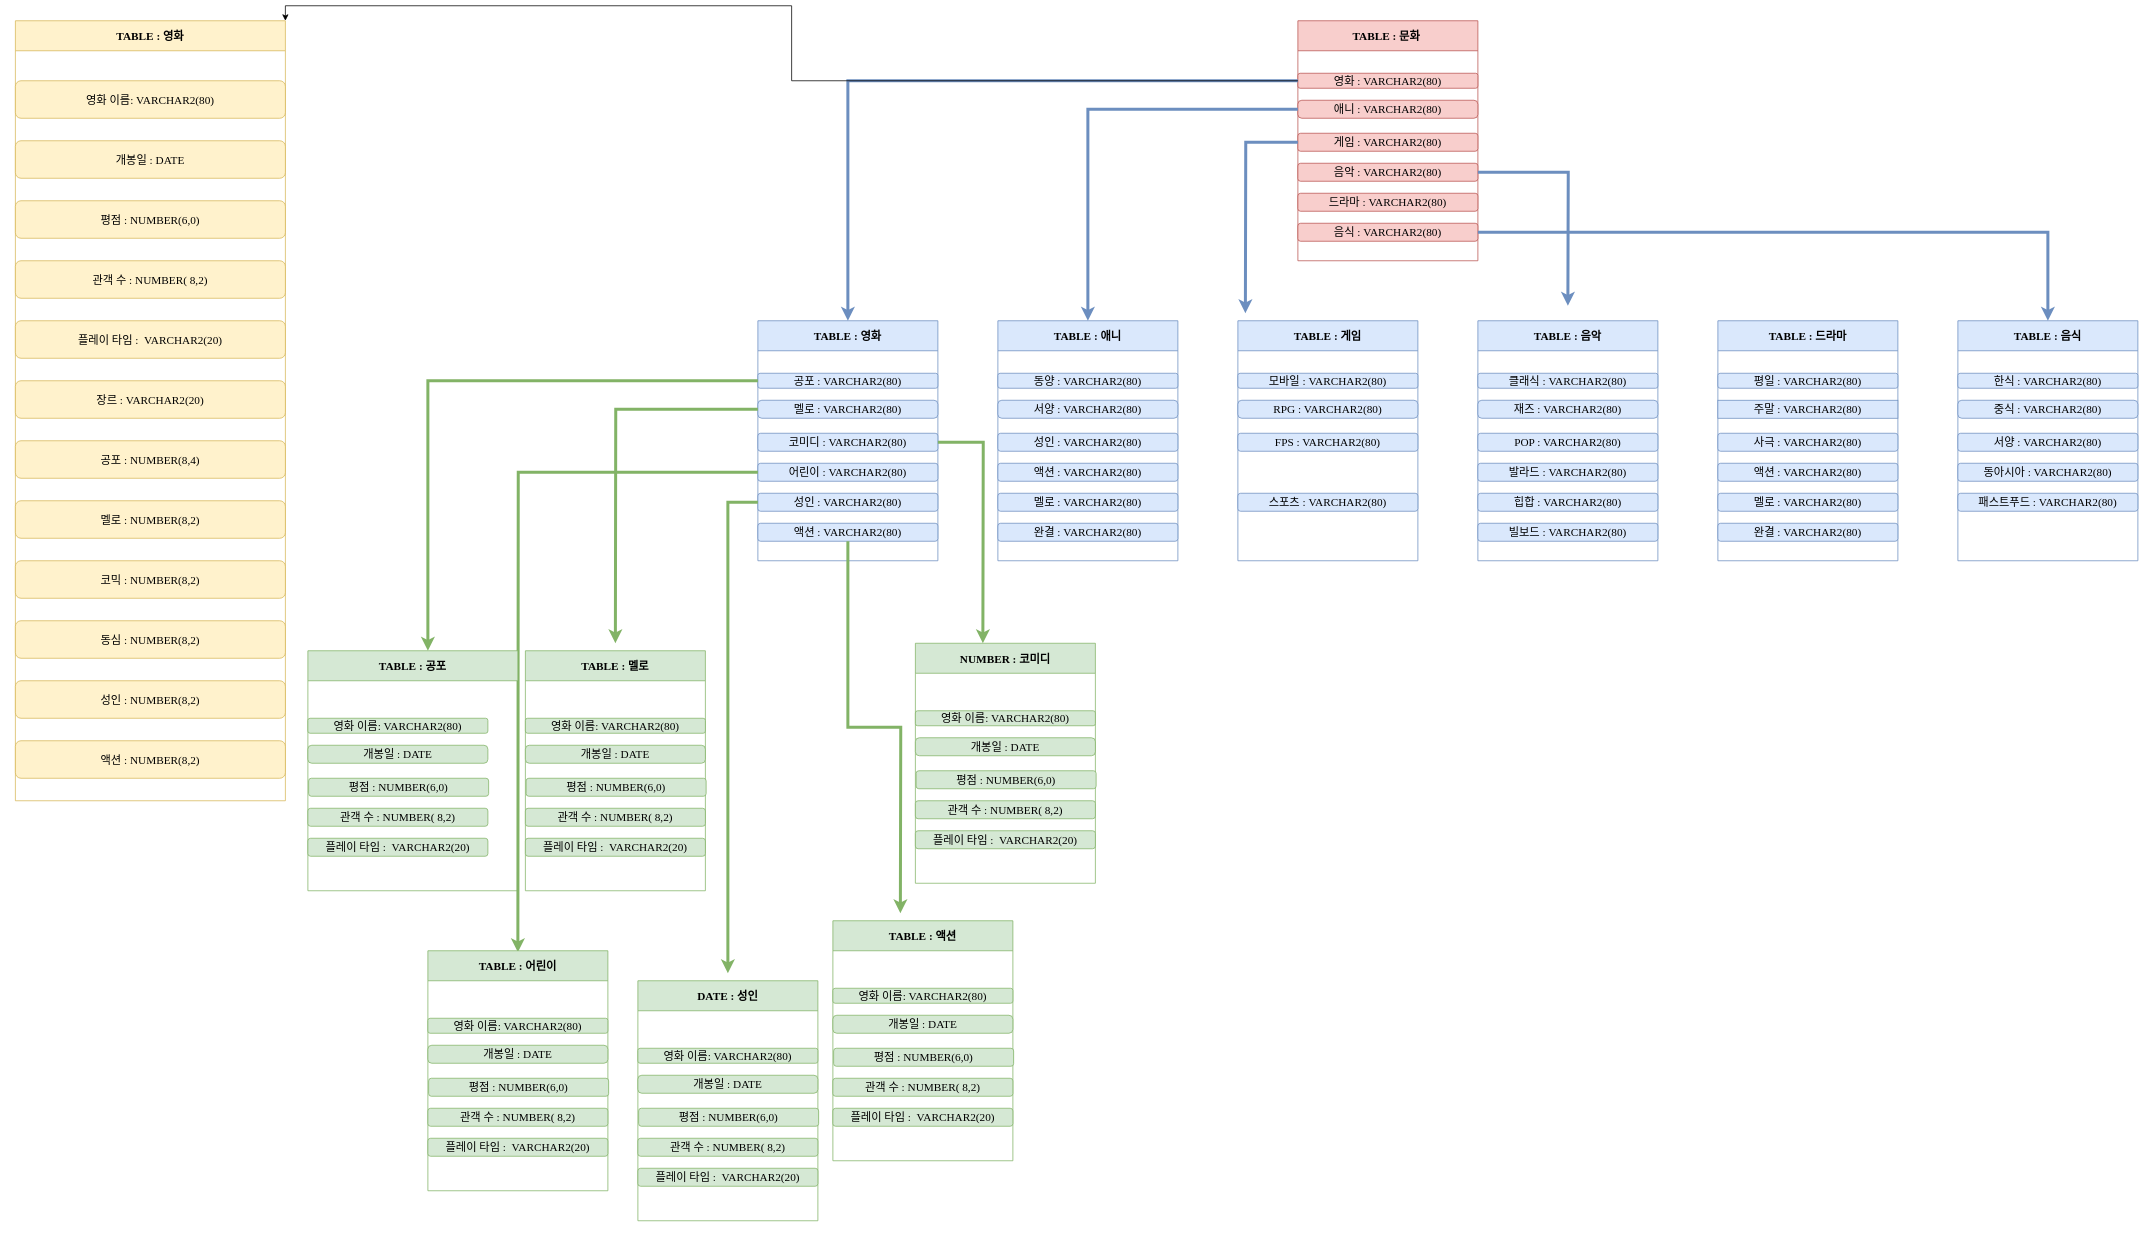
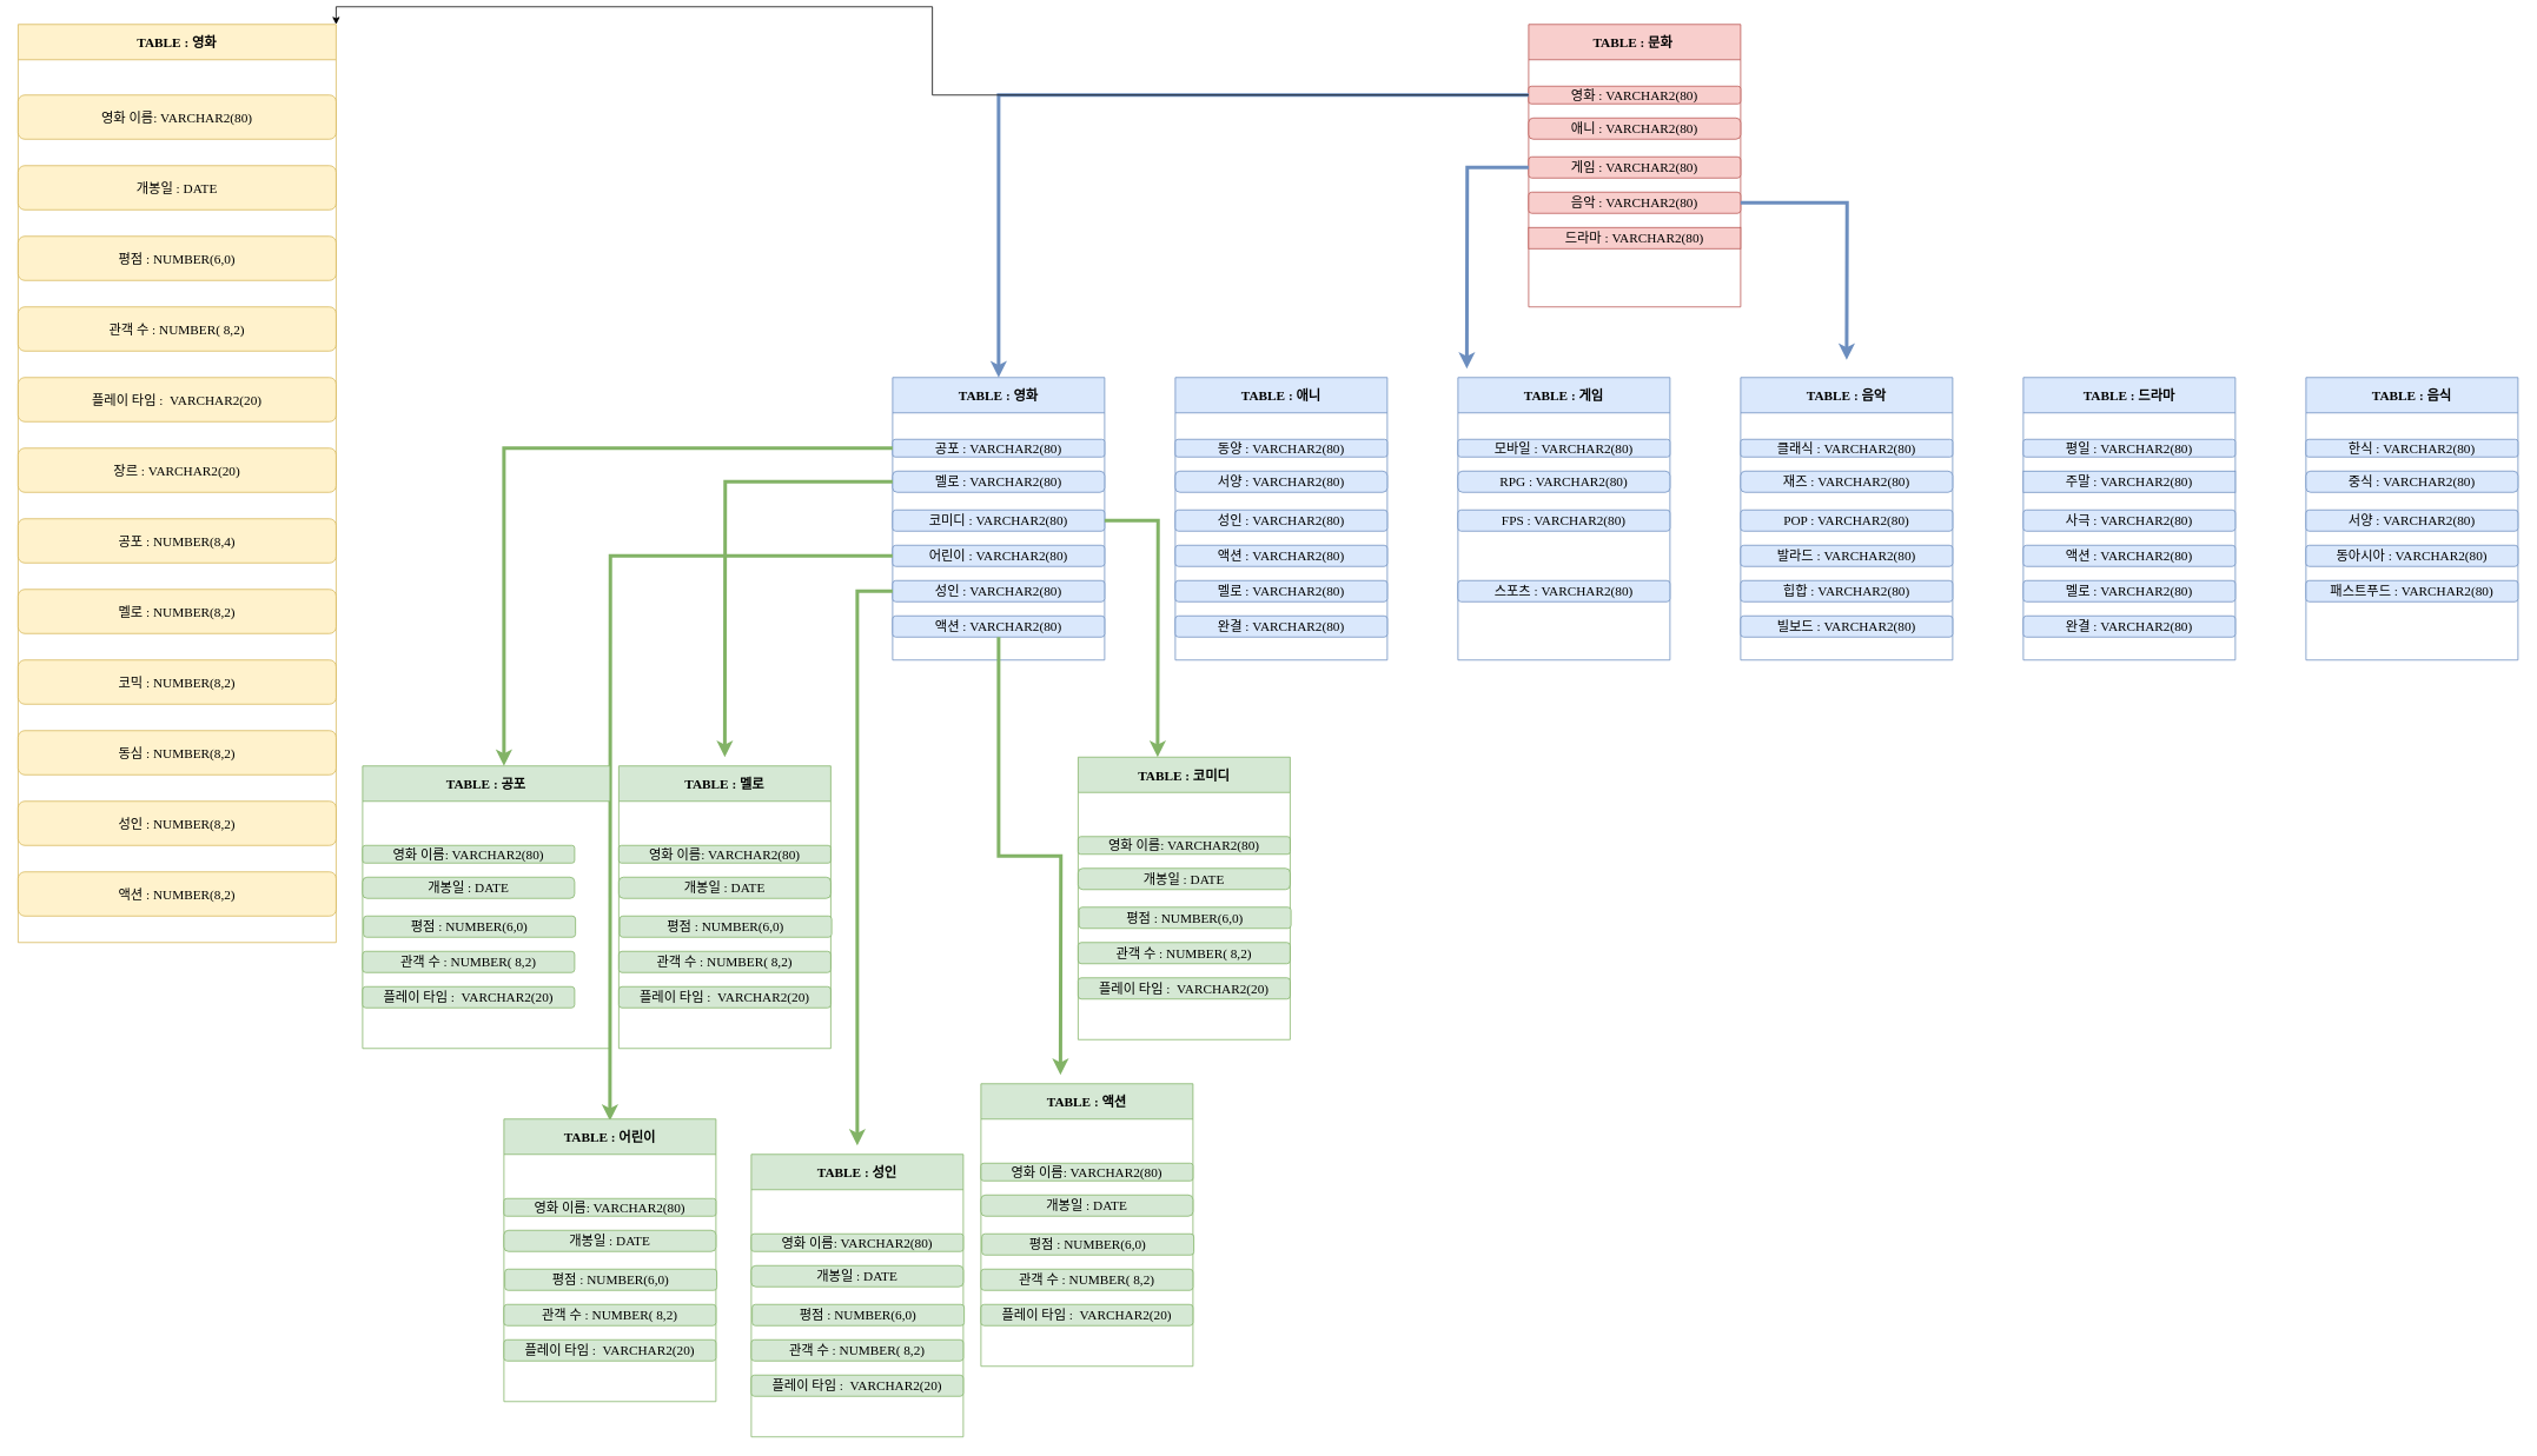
- <mxCell id="43" style="edgeStyle=orthogonalEdgeStyle;rounded=0;orthogonalLoop=1;jettySize=auto;html=1;fontFamily=Tahoma;fontSize=15;fillColor=#dae8fc;strokeColor=#6c8ebf;strokeWidth=4;" parent="1" source="5" target="16" edge="1"><mxGeometry relative="1" as="geometry" /></mxCell>
- <mxCell id="7" value="드라마 : VARCHAR2(80)" style="rounded=1;whiteSpace=wrap;html=1;fontFamily=Tahoma;fontSize=15;fillColor=#f8cecc;strokeColor=#b85450;" parent="2" vertex="1"><mxGeometry y="230" width="240" height="24" as="geometry" /></mxCell>
+ <mxCell id="7" value="드라마 : VARCHAR2(80)" style="whiteSpace=wrap;html=1;fontFamily=Tahoma;fontSize=15;fillColor=#f8cecc;strokeColor=#b85450;rounded=0;" parent="2" vertex="1"><mxGeometry y="230" width="240" height="24" as="geometry" /></mxCell>
- <mxCell id="8" value="음식 : VARCHAR2(80)" style="rounded=1;whiteSpace=wrap;html=1;fontFamily=Tahoma;fontSize=15;fillColor=#f8cecc;strokeColor=#b85450;" parent="2" vertex="1"><mxGeometry y="270" width="240" height="24" as="geometry" /></mxCell>
- <mxCell id="52" style="edgeStyle=orthogonalEdgeStyle;rounded=0;orthogonalLoop=1;jettySize=auto;html=1;entryX=0.5;entryY=0;entryDx=0;entryDy=0;fontFamily=Tahoma;fontSize=15;strokeWidth=4;fillColor=#dae8fc;strokeColor=#6c8ebf;" parent="1" source="8" target="46" edge="1"><mxGeometry relative="1" as="geometry" /></mxCell>
- <mxCell id="89" value="NUMBER : 코미디" style="swimlane;startSize=40;fontSize=15;fontFamily=Tahoma;fillColor=#d5e8d4;strokeColor=#82b366;" parent="1" vertex="1"><mxGeometry x="1220" y="850" width="240" height="320" as="geometry" /></mxCell>
+ <mxCell id="89" value="TABLE : 코미디" style="swimlane;startSize=40;fontSize=15;fontFamily=Tahoma;fillColor=#d5e8d4;strokeColor=#82b366;" parent="1" vertex="1"><mxGeometry x="1220" y="850" width="240" height="320" as="geometry" /></mxCell>
- <mxCell id="77" value="DATE : 성인" style="swimlane;startSize=40;fontSize=15;fontFamily=Tahoma;fillColor=#d5e8d4;strokeColor=#82b366;" parent="1" vertex="1"><mxGeometry x="850" y="1300" width="240" height="320" as="geometry" /></mxCell>
+ <mxCell id="77" value="TABLE : 성인" style="swimlane;startSize=40;fontSize=15;fontFamily=Tahoma;fillColor=#d5e8d4;strokeColor=#82b366;" parent="1" vertex="1"><mxGeometry x="850" y="1300" width="240" height="320" as="geometry" /></mxCell>
